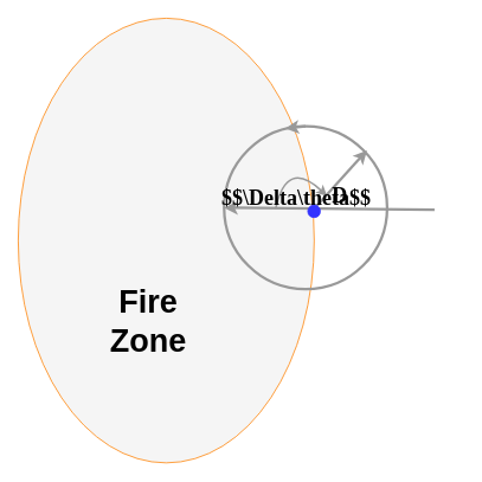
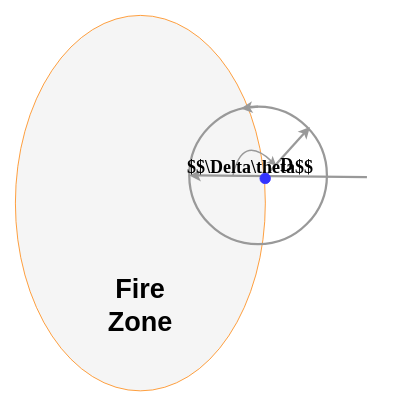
- <mxCell id="8" value="&lt;div&gt;&lt;font style=&quot;font-size: 36px&quot;&gt;Fire&lt;/font&gt;&lt;/div&gt;&lt;div&gt;&lt;font style=&quot;font-size: 36px&quot;&gt;Zone&lt;/font&gt;&lt;/div&gt;" style="text;strokeColor=none;fillColor=none;html=1;fontSize=24;fontStyle=1;verticalAlign=middle;align=center;" parent="2" vertex="1"><mxGeometry x="45.123" y="312.143" width="202.605" height="57.143" as="geometry" /></mxCell>
+ <mxCell id="8" value="&lt;div&gt;&lt;font style=&quot;font-size: 36px&quot;&gt;Fire&lt;/font&gt;&lt;/div&gt;&lt;div&gt;&lt;font style=&quot;font-size: 36px&quot;&gt;Zone&lt;/font&gt;&lt;/div&gt;" style="text;strokeColor=none;fillColor=none;html=1;fontSize=24;fontStyle=1;verticalAlign=middle;align=center;" parent="2" vertex="1"><mxGeometry x="65.123" y="357.143" width="202.605" height="57.143" as="geometry" /></mxCell>
